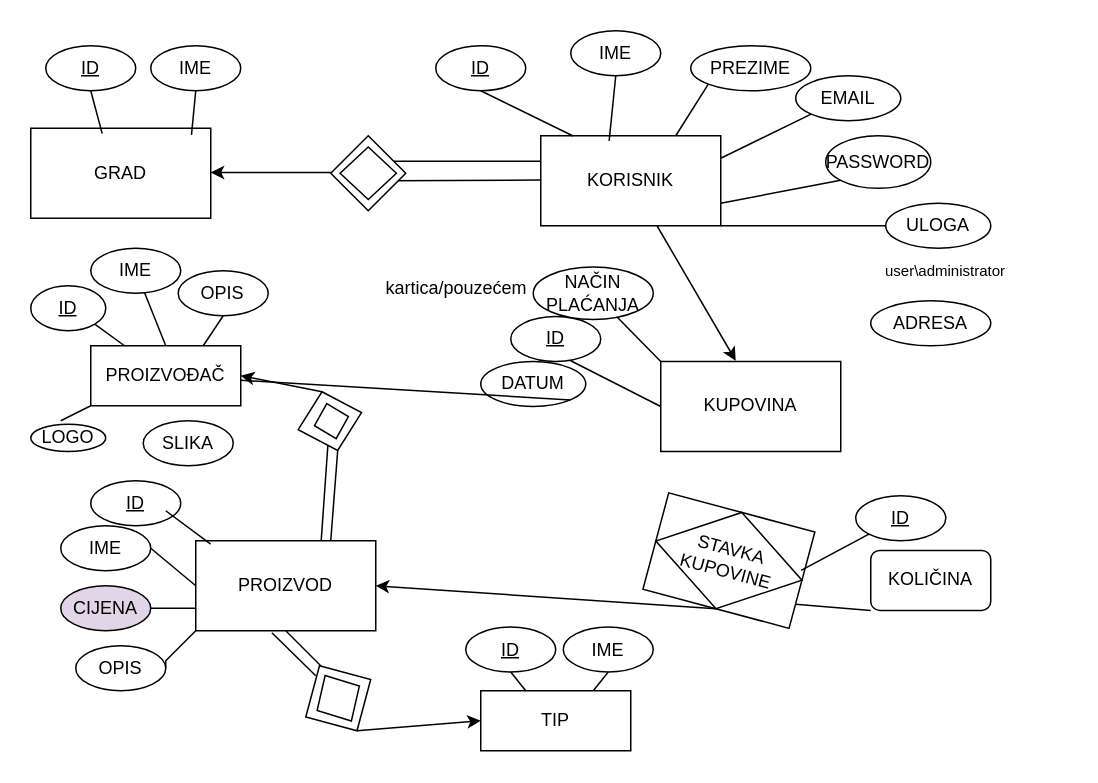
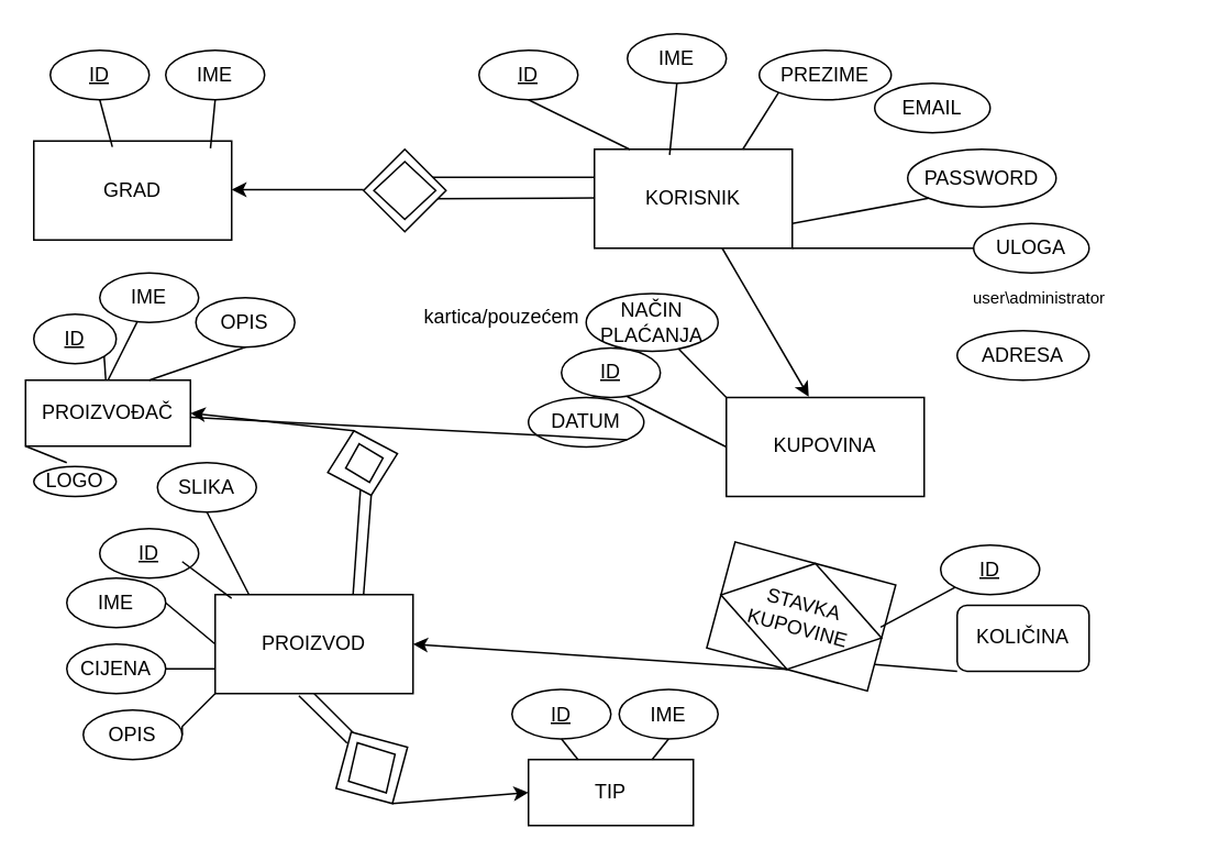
- <mxCell id="11" value="" style="endArrow=none;html=1;rounded=0;entryX=0;entryY=1;entryDx=0;entryDy=0;exitX=1;exitY=0.25;exitDx=0;exitDy=0;" parent="1" source="2" target="6" edge="1"><mxGeometry width="50" height="50" relative="1" as="geometry"><mxPoint x="500" y="100" as="sourcePoint" /><mxPoint x="522" y="66" as="targetPoint" /></mxGeometry></mxCell>
- <mxCell id="7" value="PASSWORD" style="ellipse;whiteSpace=wrap;html=1;" parent="1" vertex="1"><mxGeometry x="550" y="90" width="70" height="35" as="geometry" /></mxCell>
+ <mxCell id="7" value="PASSWORD" style="ellipse;whiteSpace=wrap;html=1;" parent="1" vertex="1"><mxGeometry x="550" y="90" width="90" height="35" as="geometry" /></mxCell>
- <mxCell id="54" value="PROIZVOĐAČ" style="rounded=0;whiteSpace=wrap;html=1;" parent="1" vertex="1"><mxGeometry x="60" y="230" width="100" height="40" as="geometry" /></mxCell>
+ <mxCell id="54" value="PROIZVOĐAČ" style="rounded=0;whiteSpace=wrap;html=1;" parent="1" vertex="1"><mxGeometry x="15" y="230" width="100" height="40" as="geometry" /></mxCell>
+ <mxCell id="36" value="" style="endArrow=none;html=1;rounded=0;entryX=0.5;entryY=1;entryDx=0;entryDy=0;exitX=0.17;exitY=-0.003;exitDx=0;exitDy=0;exitPerimeter=0;" parent="1" source="28" target="32" edge="1"><mxGeometry width="50" height="50" relative="1" as="geometry"><mxPoint x="140" y="360" as="sourcePoint" /><mxPoint x="140" y="340" as="targetPoint" /></mxGeometry></mxCell>
- <mxCell id="31" value="CIJENA" style="ellipse;whiteSpace=wrap;html=1;fillColor=#e1d5e7;" parent="1" vertex="1"><mxGeometry x="40" y="390" width="60" height="30" as="geometry" /></mxCell>
+ <mxCell id="31" value="CIJENA" style="ellipse;whiteSpace=wrap;html=1;" parent="1" vertex="1"><mxGeometry x="40" y="390" width="60" height="30" as="geometry" /></mxCell>
